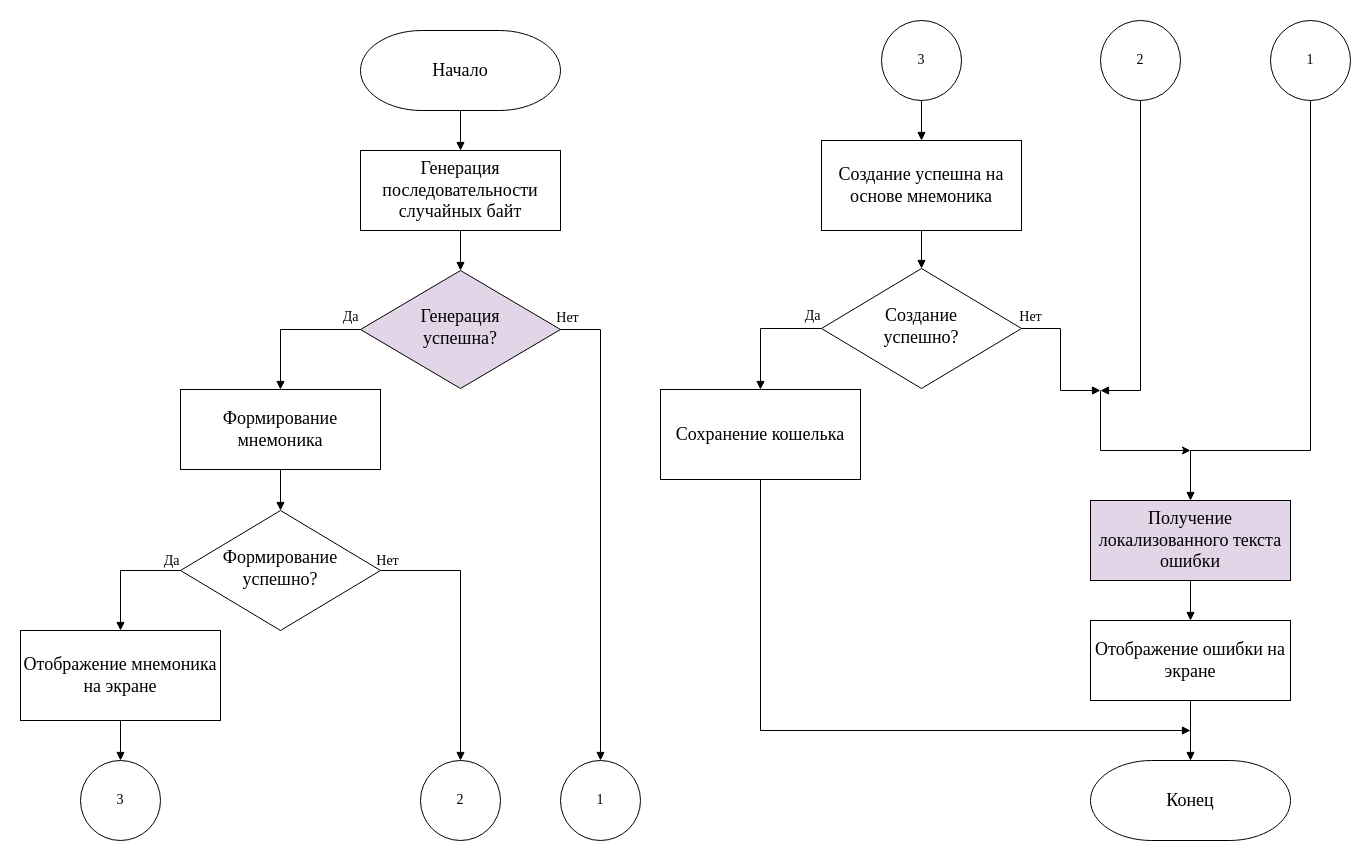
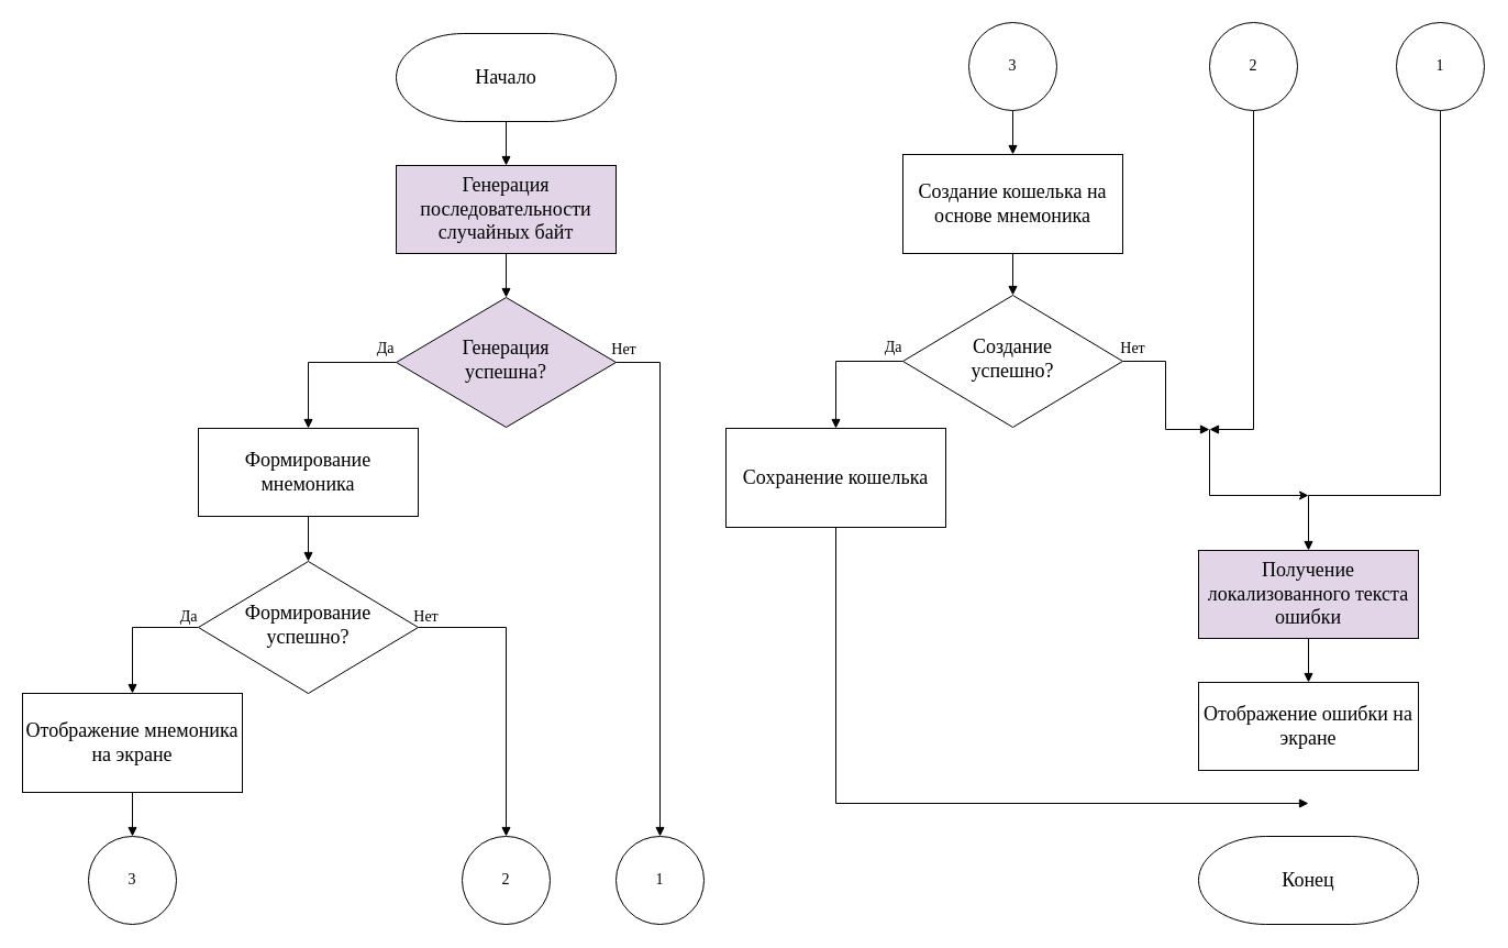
- <mxCell id="25" value="Создание успешна на основе мнемоника" style="rounded=0;whiteSpace=wrap;html=1;fontFamily=Times New Roman;fontSize=18;perimeterSpacing=0;strokeWidth=1;" parent="1" vertex="1"><mxGeometry x="821" y="140" width="200" height="90" as="geometry" /></mxCell>
+ <mxCell id="25" value="Создание кошелька на основе мнемоника" style="rounded=0;whiteSpace=wrap;html=1;fontFamily=Times New Roman;fontSize=18;perimeterSpacing=0;strokeWidth=1;" parent="1" vertex="1"><mxGeometry x="821" y="140" width="200" height="90" as="geometry" /></mxCell>
- <mxCell id="3" value="Генерация последовательности случайных байт" style="rounded=0;whiteSpace=wrap;html=1;fontSize=18;glass=0;strokeWidth=1;shadow=0;fontFamily=Times New Roman;perimeterSpacing=0;" parent="1" vertex="1"><mxGeometry x="360" y="150" width="200" height="80" as="geometry" /></mxCell>
+ <mxCell id="3" value="Генерация последовательности случайных байт" style="rounded=0;whiteSpace=wrap;html=1;fontSize=18;glass=0;strokeWidth=1;shadow=0;fontFamily=Times New Roman;perimeterSpacing=0;fillColor=#e1d5e7;" parent="1" vertex="1"><mxGeometry x="360" y="150" width="200" height="80" as="geometry" /></mxCell>
- <mxCell id="11" style="edgeStyle=orthogonalEdgeStyle;rounded=0;orthogonalLoop=1;jettySize=auto;html=1;entryX=0.5;entryY=0;entryDx=0;entryDy=0;entryPerimeter=0;endArrow=block;endFill=1;strokeWidth=1;fontFamily=Times New Roman;fontSize=14;" parent="1" source="12" target="42" edge="1"><mxGeometry relative="1" as="geometry" /></mxCell>
